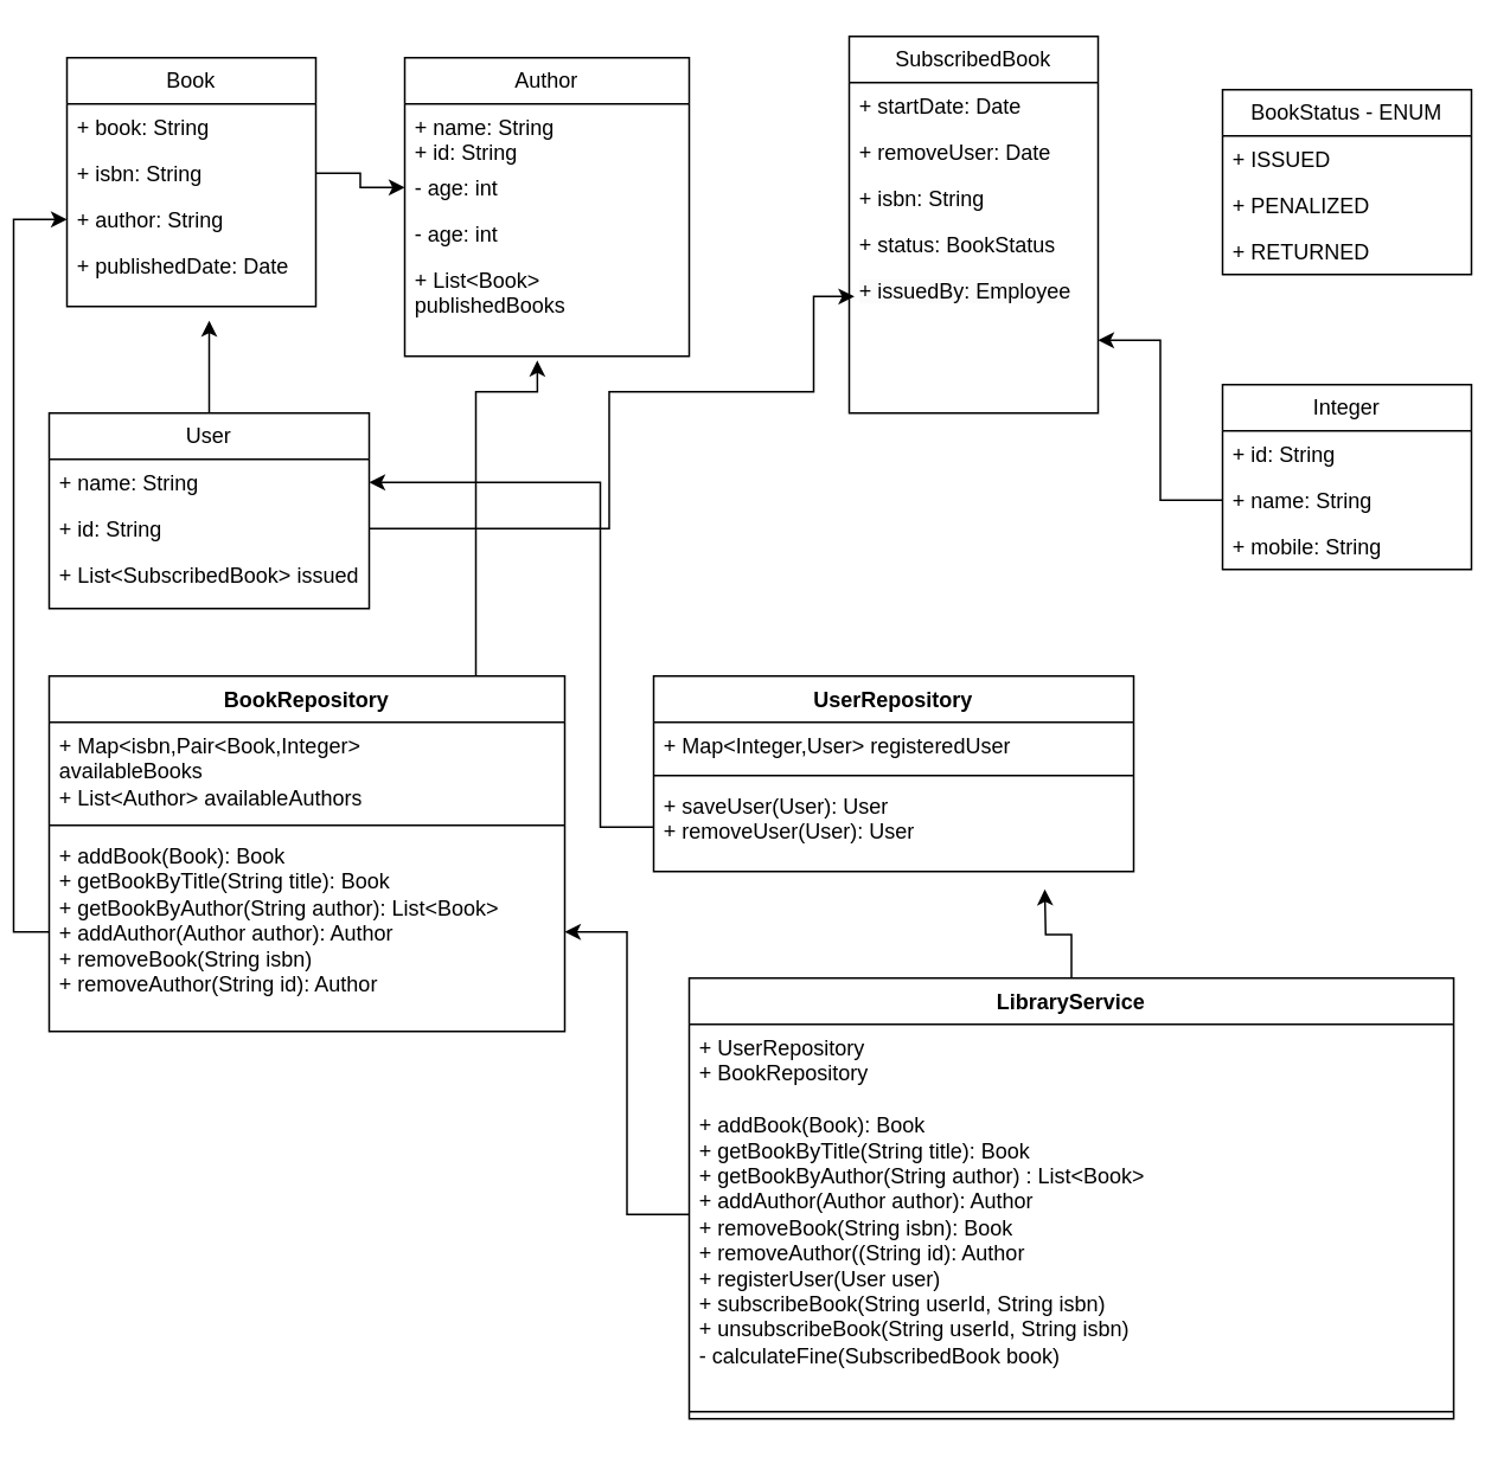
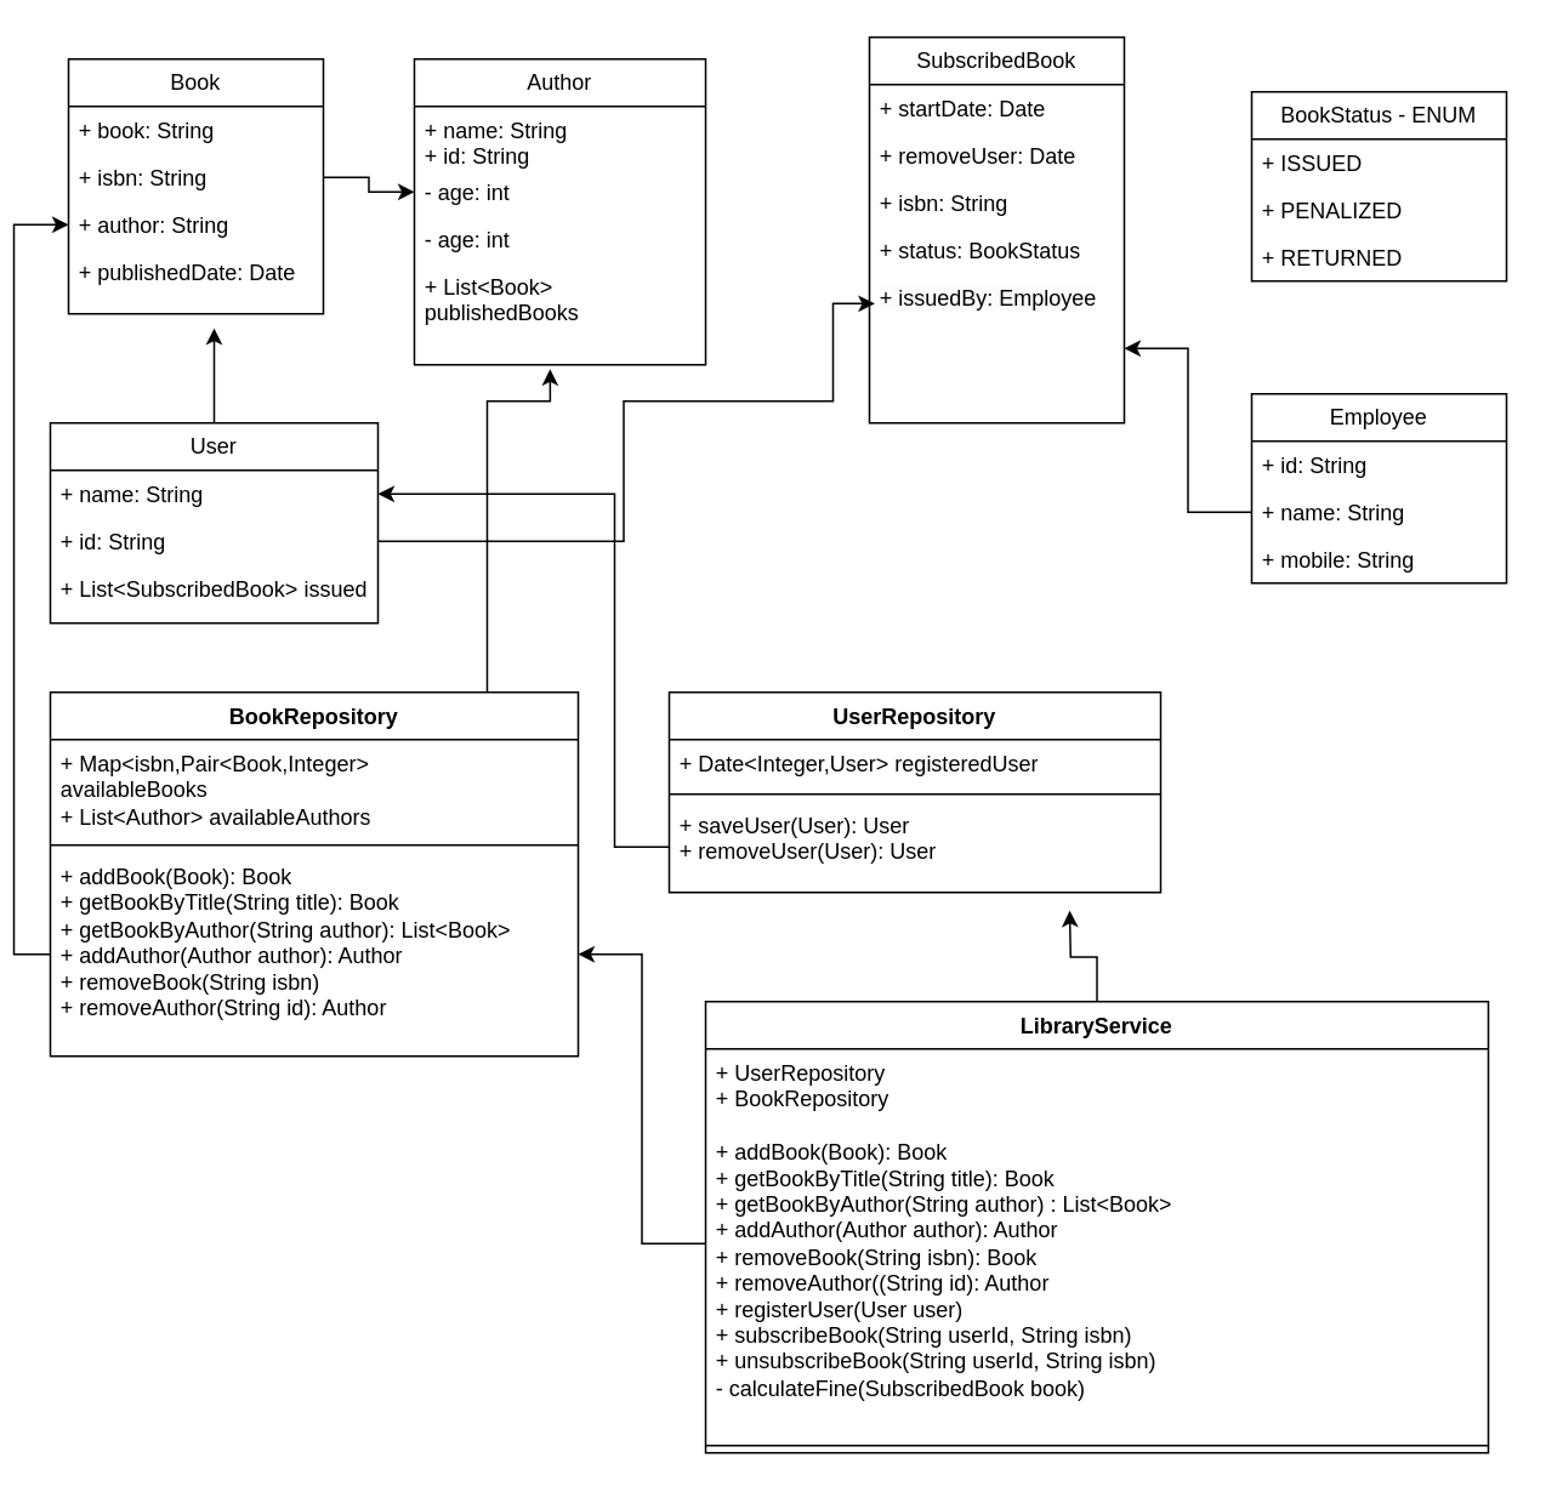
- <mxCell id="27" value="Integer" style="swimlane;fontStyle=0;childLayout=stackLayout;horizontal=1;startSize=26;fillColor=none;horizontalStack=0;resizeParent=1;resizeParentMax=0;resizeLast=0;collapsible=1;marginBottom=0;whiteSpace=wrap;html=1;" vertex="1" parent="1"><mxGeometry x="680" y="216" width="140" height="104" as="geometry" /></mxCell>
+ <mxCell id="27" value="Employee" style="swimlane;fontStyle=0;childLayout=stackLayout;horizontal=1;startSize=26;fillColor=none;horizontalStack=0;resizeParent=1;resizeParentMax=0;resizeLast=0;collapsible=1;marginBottom=0;whiteSpace=wrap;html=1;" vertex="1" parent="1"><mxGeometry x="680" y="216" width="140" height="104" as="geometry" /></mxCell>
- <mxCell id="37" value="+ Map&amp;lt;Integer,User&amp;gt; registeredUser" style="text;strokeColor=none;fillColor=none;align=left;verticalAlign=top;spacingLeft=4;spacingRight=4;overflow=hidden;rotatable=0;points=[[0,0.5],[1,0.5]];portConstraint=eastwest;whiteSpace=wrap;html=1;" vertex="1" parent="36"><mxGeometry y="26" width="270" height="26" as="geometry" /></mxCell>
+ <mxCell id="37" value="+ Date&amp;lt;Integer,User&amp;gt; registeredUser" style="text;strokeColor=none;fillColor=none;align=left;verticalAlign=top;spacingLeft=4;spacingRight=4;overflow=hidden;rotatable=0;points=[[0,0.5],[1,0.5]];portConstraint=eastwest;whiteSpace=wrap;html=1;" vertex="1" parent="36"><mxGeometry y="26" width="270" height="26" as="geometry" /></mxCell>
